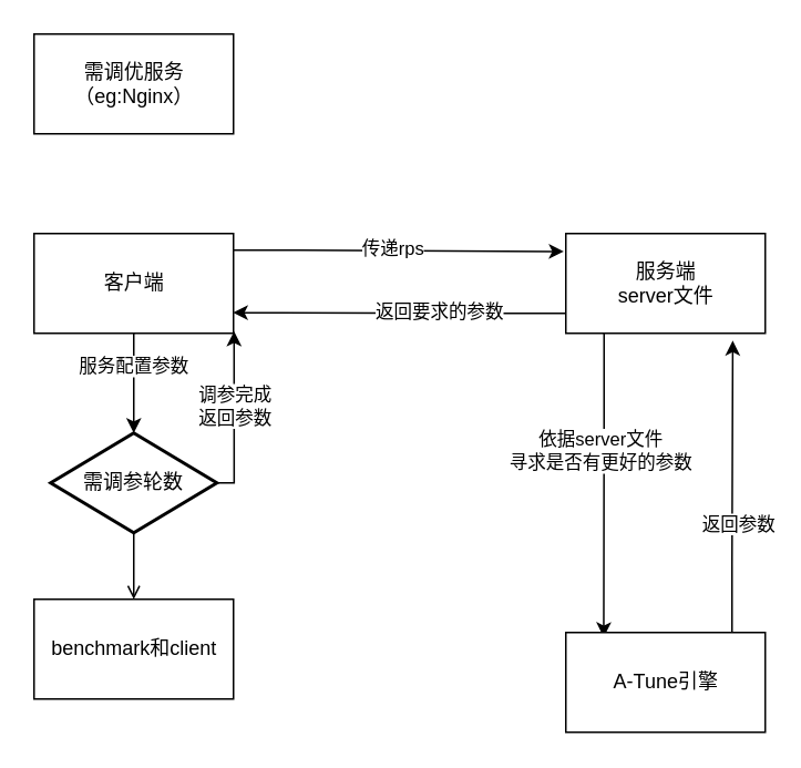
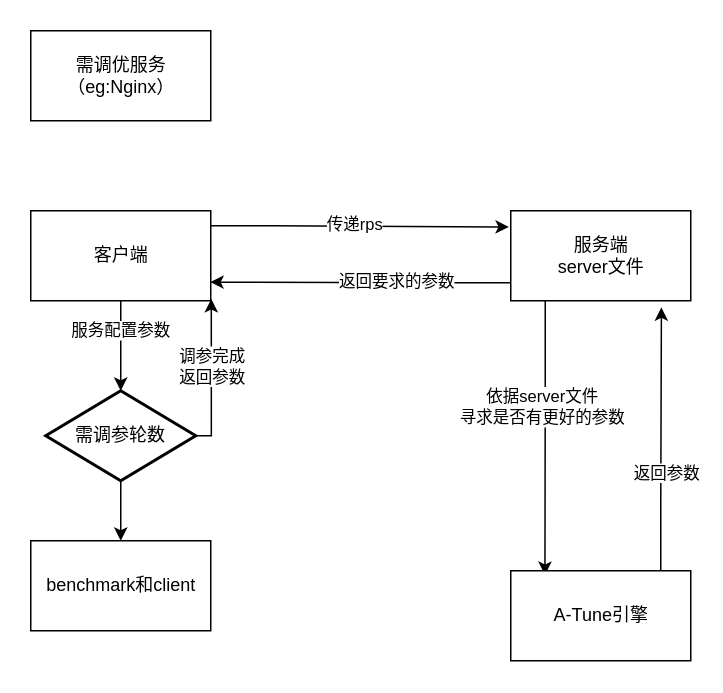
- <mxCell id="16" style="edgeStyle=orthogonalEdgeStyle;rounded=0;orthogonalLoop=1;jettySize=auto;html=1;exitX=0.5;exitY=1;exitDx=0;exitDy=0;exitPerimeter=0;endArrow=open;" edge="1" parent="1" source="19" target="20"><mxGeometry relative="1" as="geometry" /></mxCell>
+ <mxCell id="16" style="edgeStyle=orthogonalEdgeStyle;rounded=0;orthogonalLoop=1;jettySize=auto;html=1;exitX=0.5;exitY=1;exitDx=0;exitDy=0;exitPerimeter=0;" edge="1" parent="1" source="19" target="20"><mxGeometry relative="1" as="geometry" /></mxCell>
